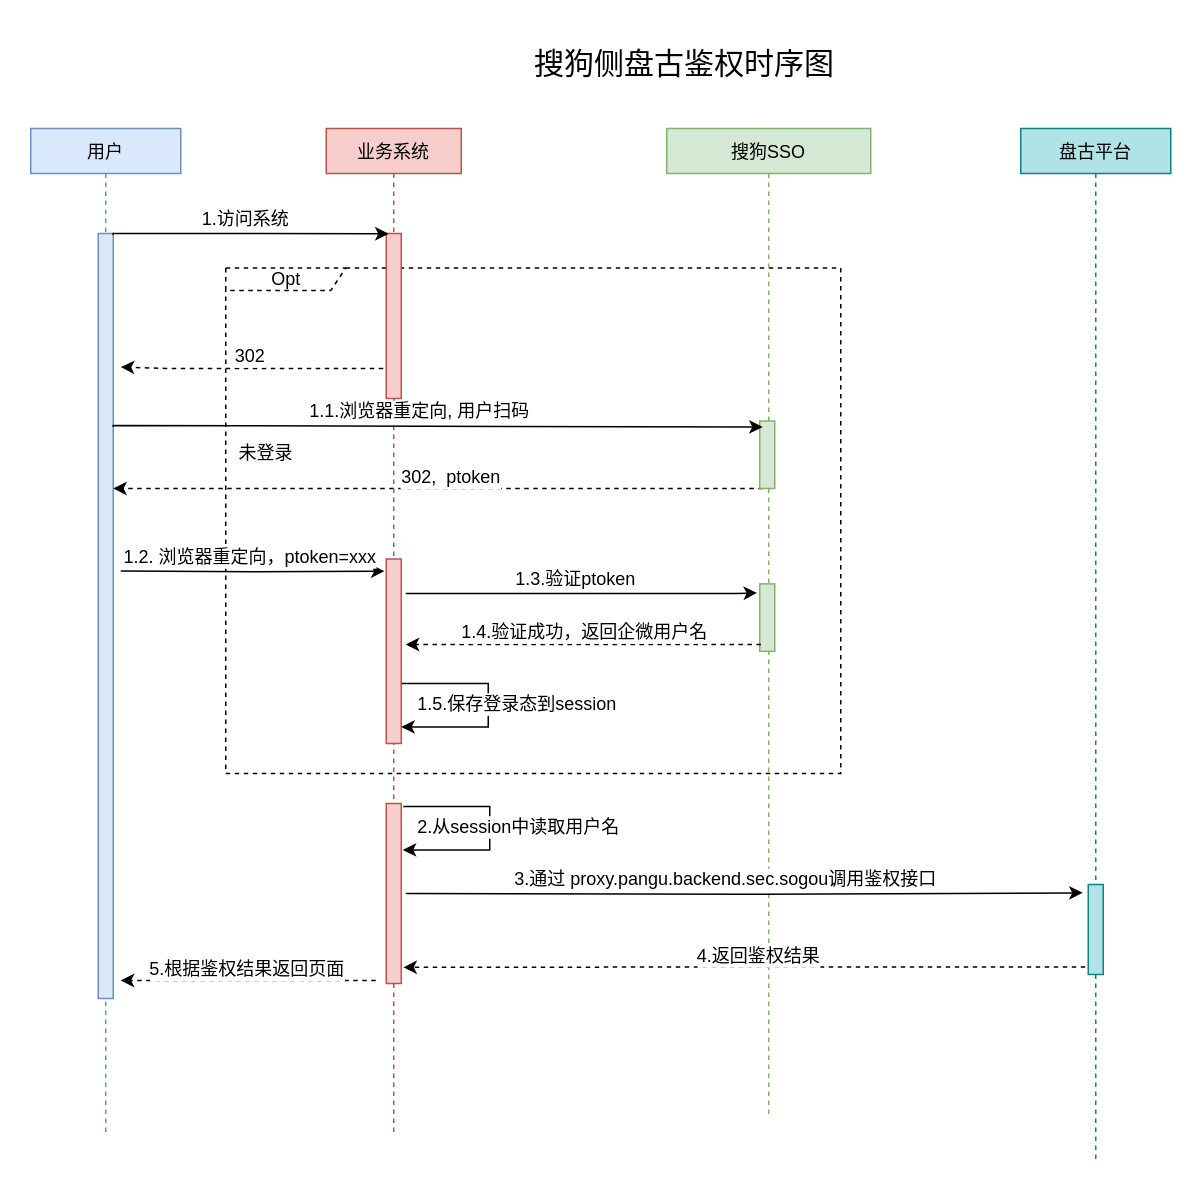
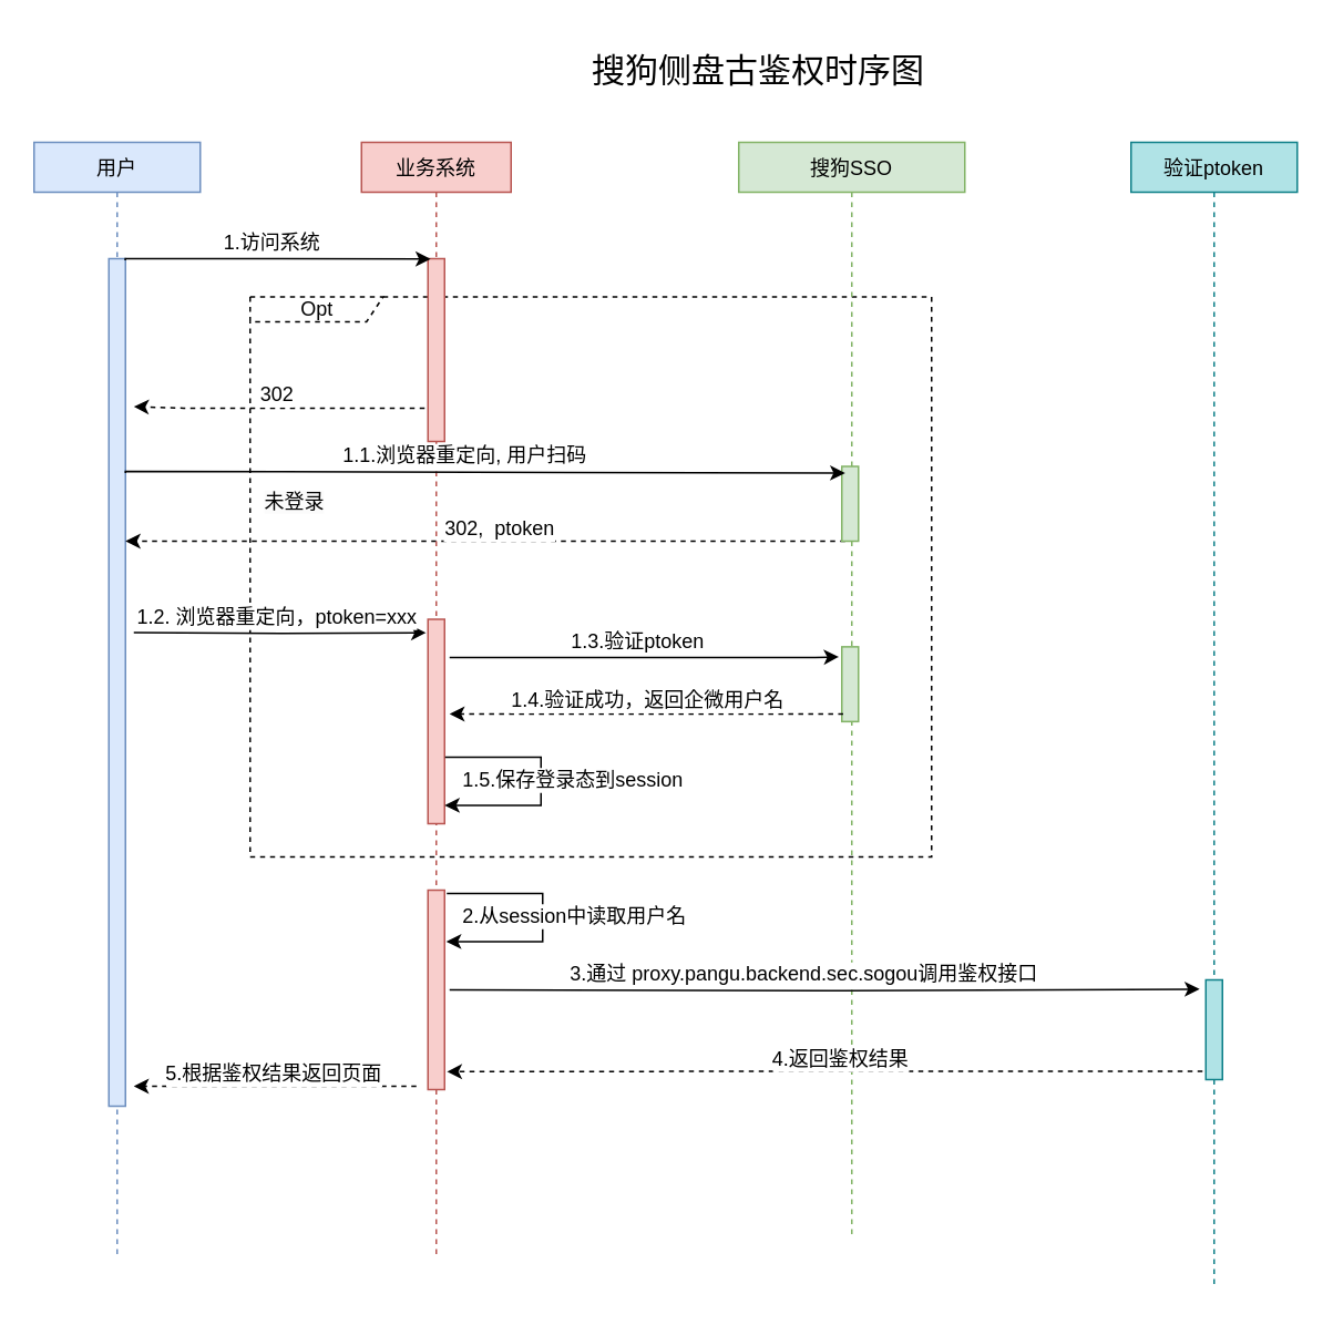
- <mxCell id="18" value="盘古平台" style="shape=umlLifeline;perimeter=lifelinePerimeter;container=1;collapsible=0;recursiveResize=0;rounded=0;shadow=0;strokeWidth=1;size=30;fillColor=#b0e3e6;strokeColor=#0e8088;" vertex="1" parent="1"><mxGeometry x="680" y="85" width="100" height="690" as="geometry" /></mxCell>
+ <mxCell id="18" value="验证ptoken" style="shape=umlLifeline;perimeter=lifelinePerimeter;container=1;collapsible=0;recursiveResize=0;rounded=0;shadow=0;strokeWidth=1;size=30;fillColor=#b0e3e6;strokeColor=#0e8088;" vertex="1" parent="1"><mxGeometry x="680" y="85" width="100" height="690" as="geometry" /></mxCell>
